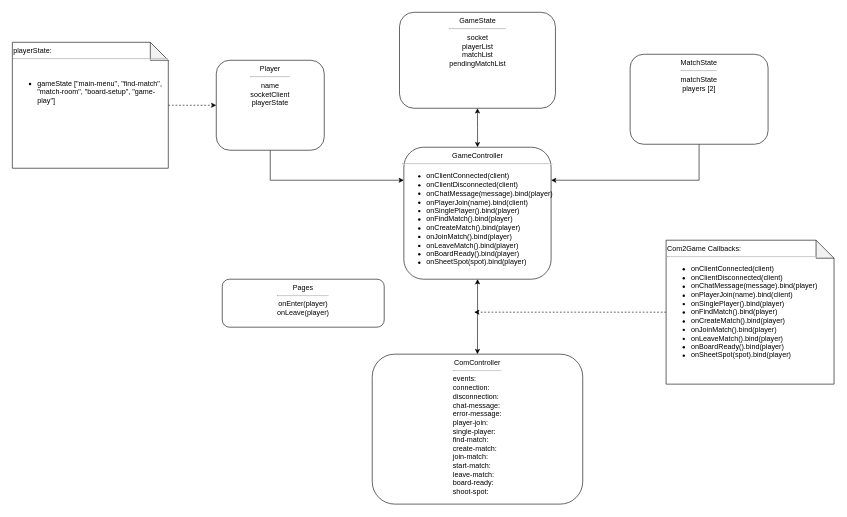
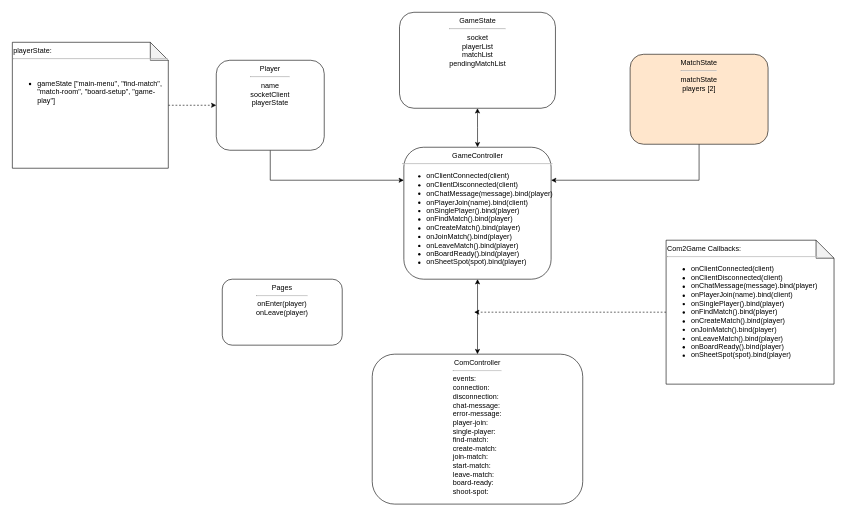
- <mxCell id="8" value="MatchState&lt;br&gt;&lt;hr&gt;matchState&lt;br&gt;players [2]" style="rounded=1;whiteSpace=wrap;html=1;verticalAlign=top;" vertex="1" parent="1"><mxGeometry x="1050" y="90" width="230" height="150" as="geometry" /></mxCell>
+ <mxCell id="8" value="MatchState&lt;br&gt;&lt;hr&gt;matchState&lt;br&gt;players [2]" style="rounded=1;whiteSpace=wrap;html=1;verticalAlign=top;fillColor=#ffe6cc;" vertex="1" parent="1"><mxGeometry x="1050" y="90" width="230" height="150" as="geometry" /></mxCell>
- <mxCell id="11" value="Pages&lt;br&gt;&lt;hr&gt;onEnter(player)&lt;br&gt;onLeave(player)" style="rounded=1;whiteSpace=wrap;html=1;verticalAlign=top;" vertex="1" parent="1"><mxGeometry x="370" y="465" width="270" height="80" as="geometry" /></mxCell>
+ <mxCell id="11" value="Pages&lt;br&gt;&lt;hr&gt;onEnter(player)&lt;br&gt;onLeave(player)" style="rounded=1;whiteSpace=wrap;html=1;verticalAlign=top;" vertex="1" parent="1"><mxGeometry x="370" y="465" width="200" height="110" as="geometry" /></mxCell>
